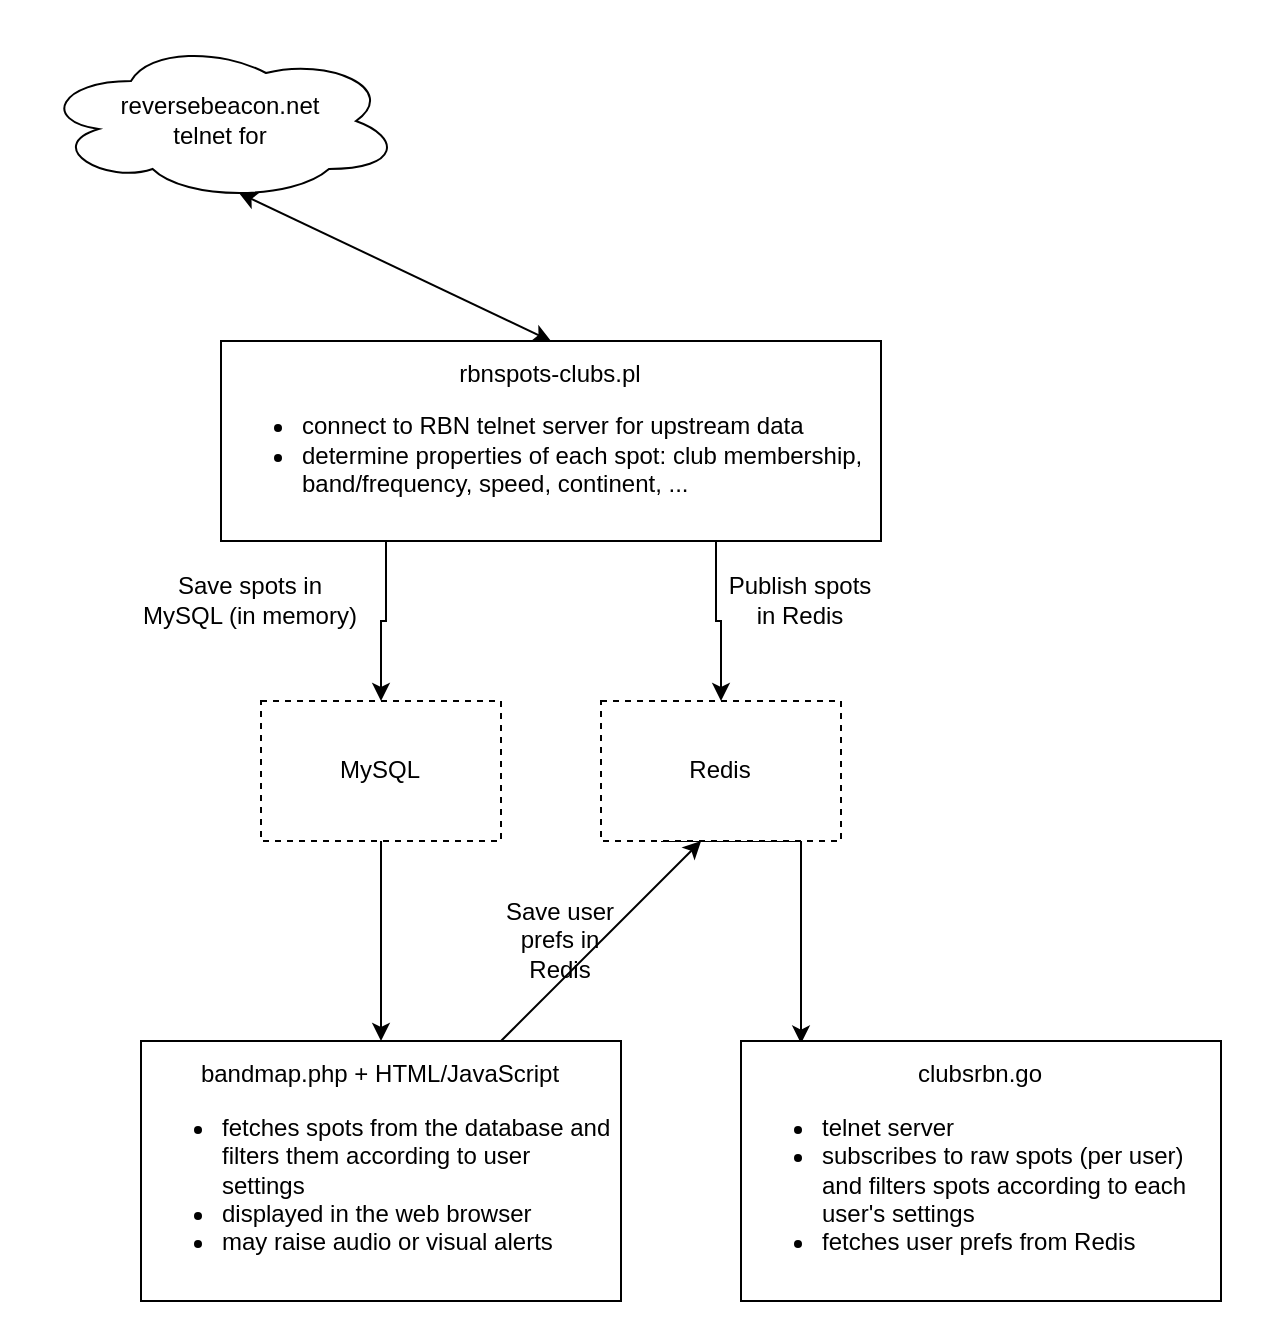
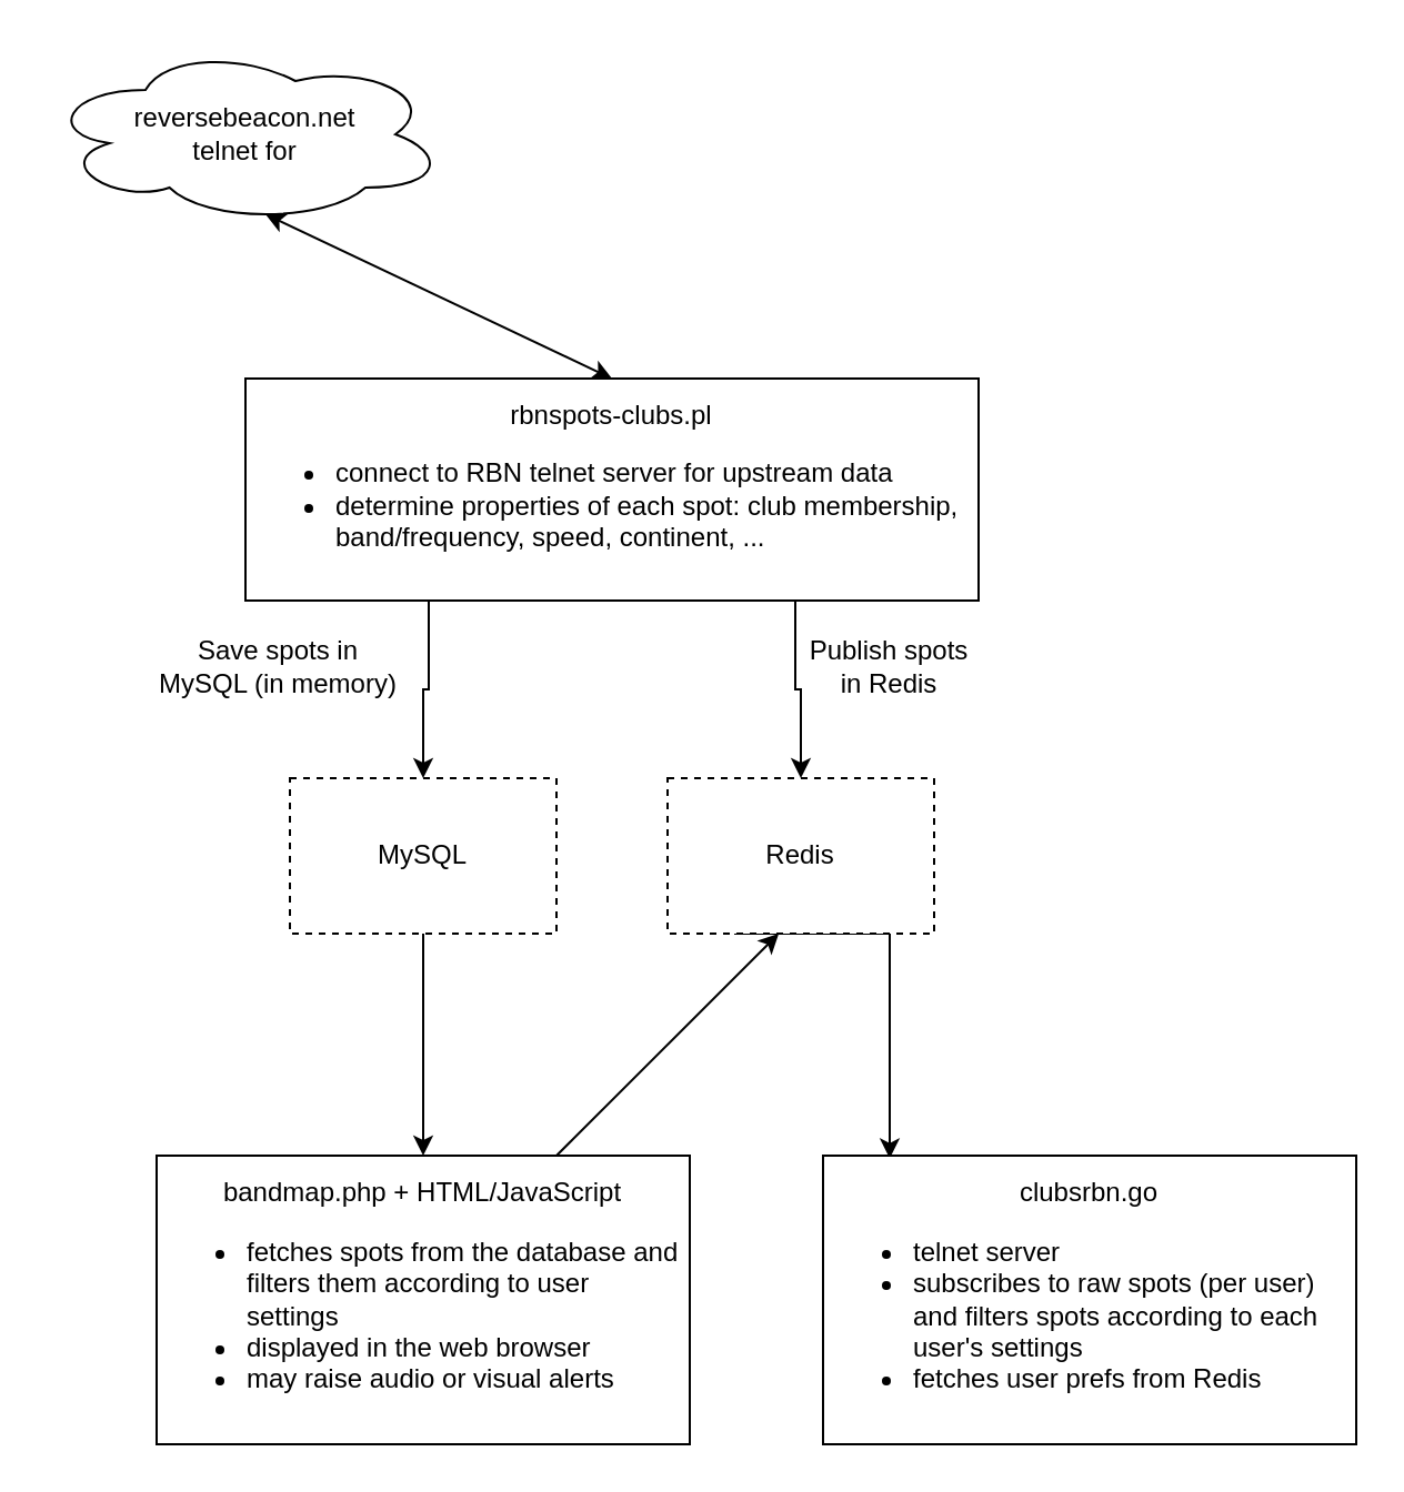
- <mxCell id="16" value="Save user prefs in Redis" style="text;html=1;strokeColor=none;fillColor=none;align=center;verticalAlign=middle;whiteSpace=wrap;rounded=0;" vertex="1" parent="1"><mxGeometry x="250" y="450" width="60" height="40" as="geometry" /></mxCell>
